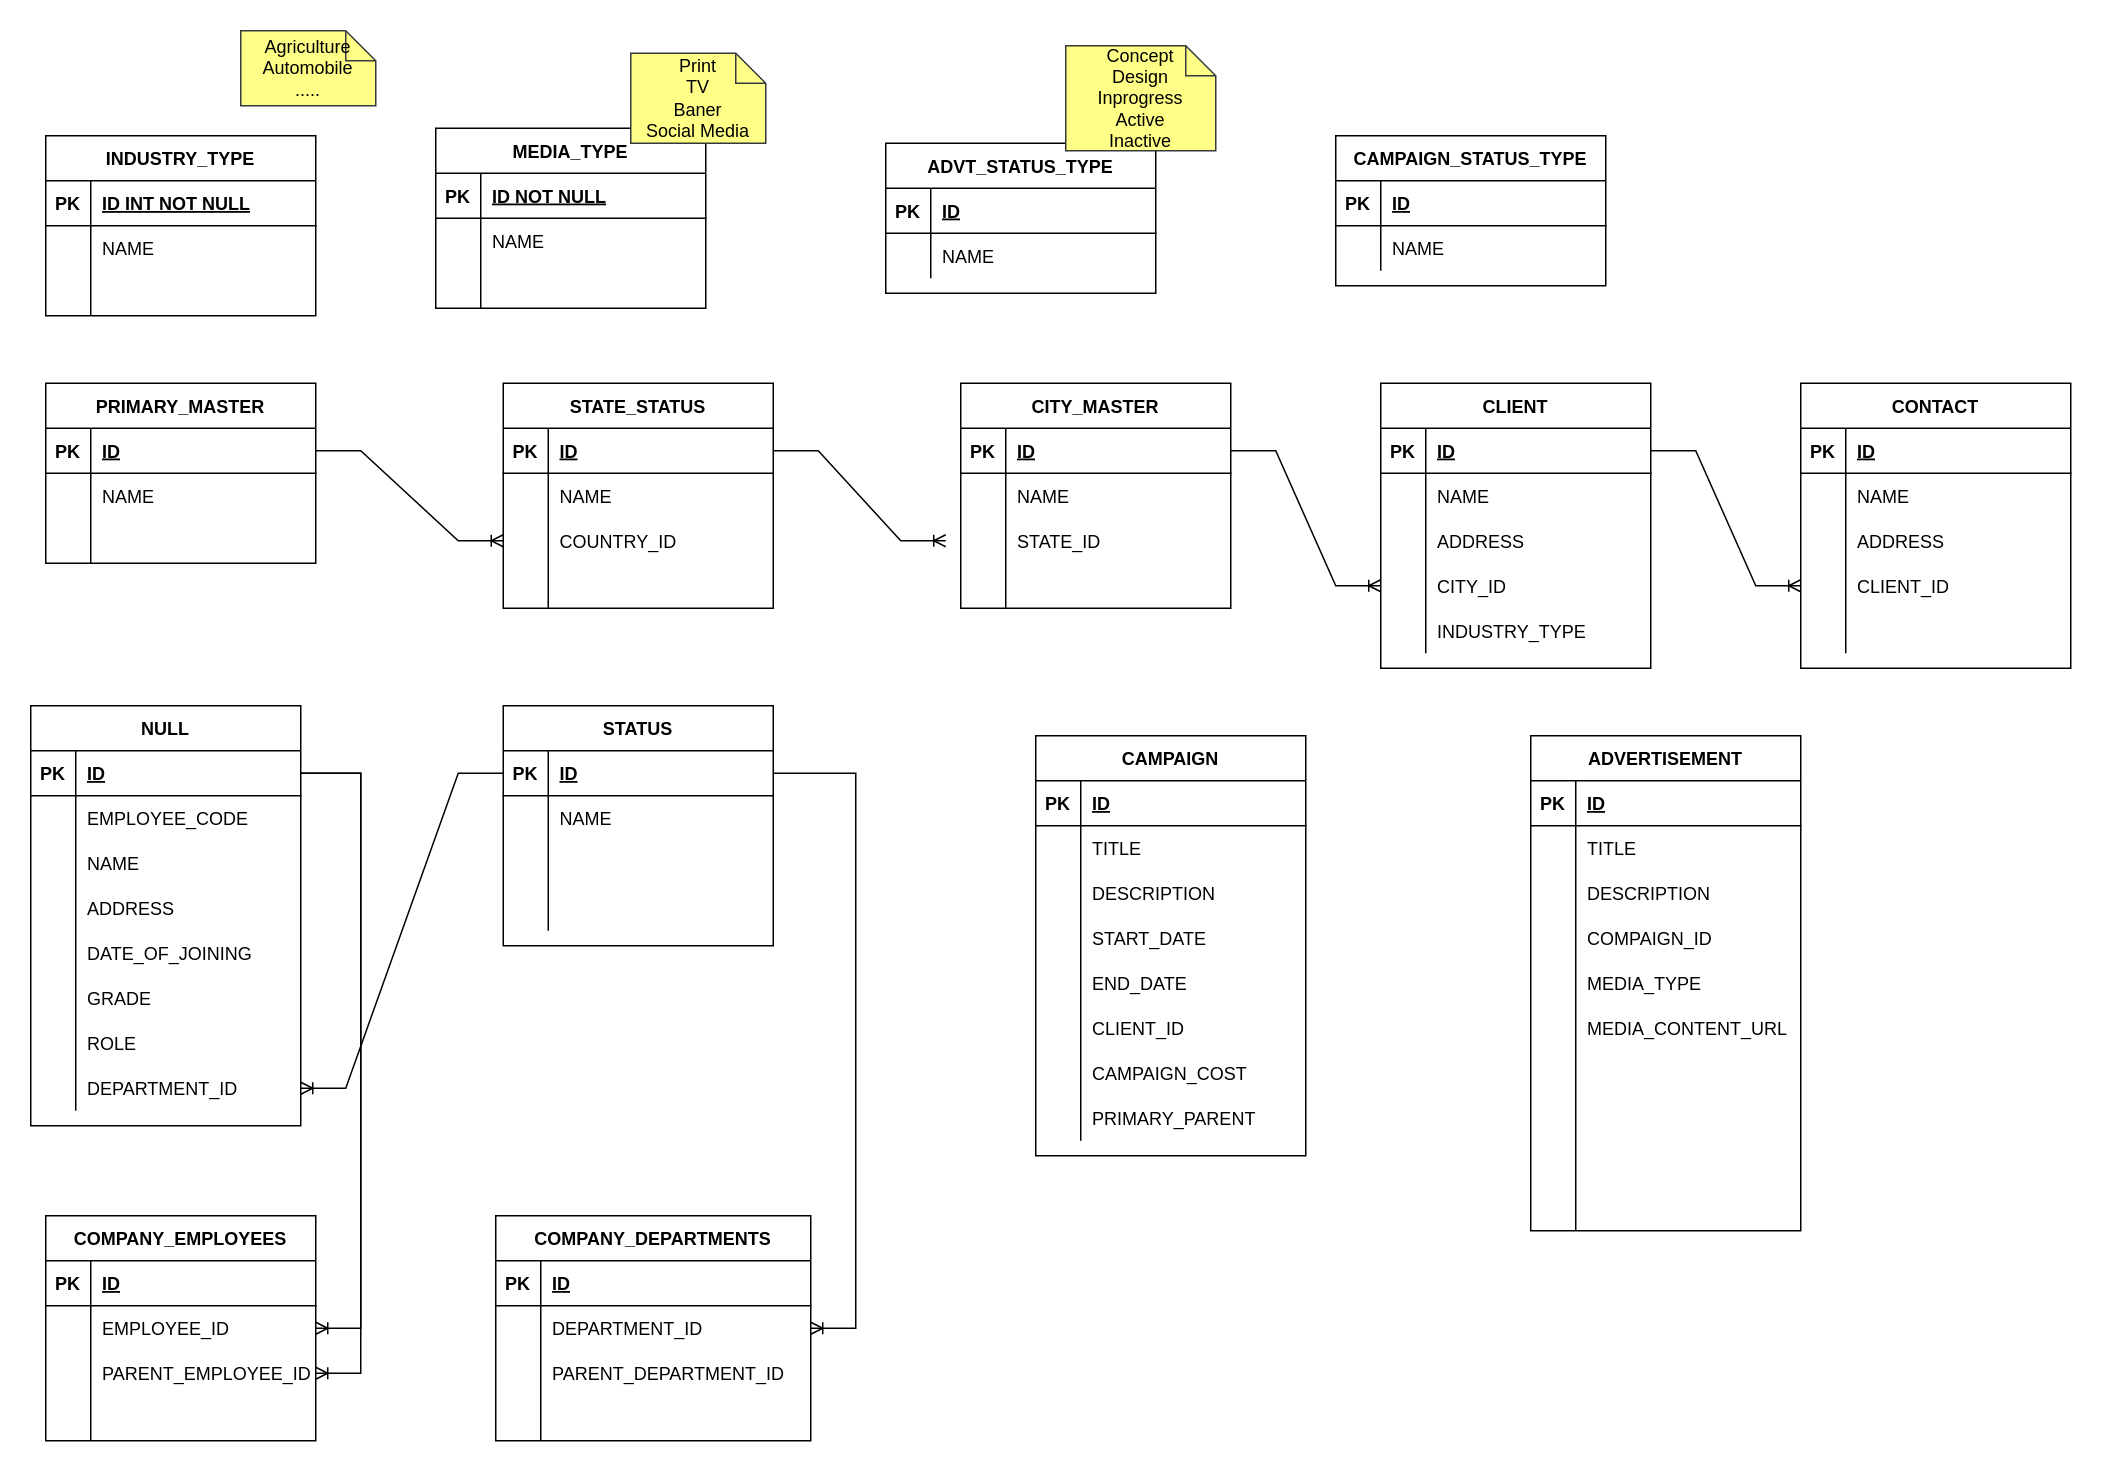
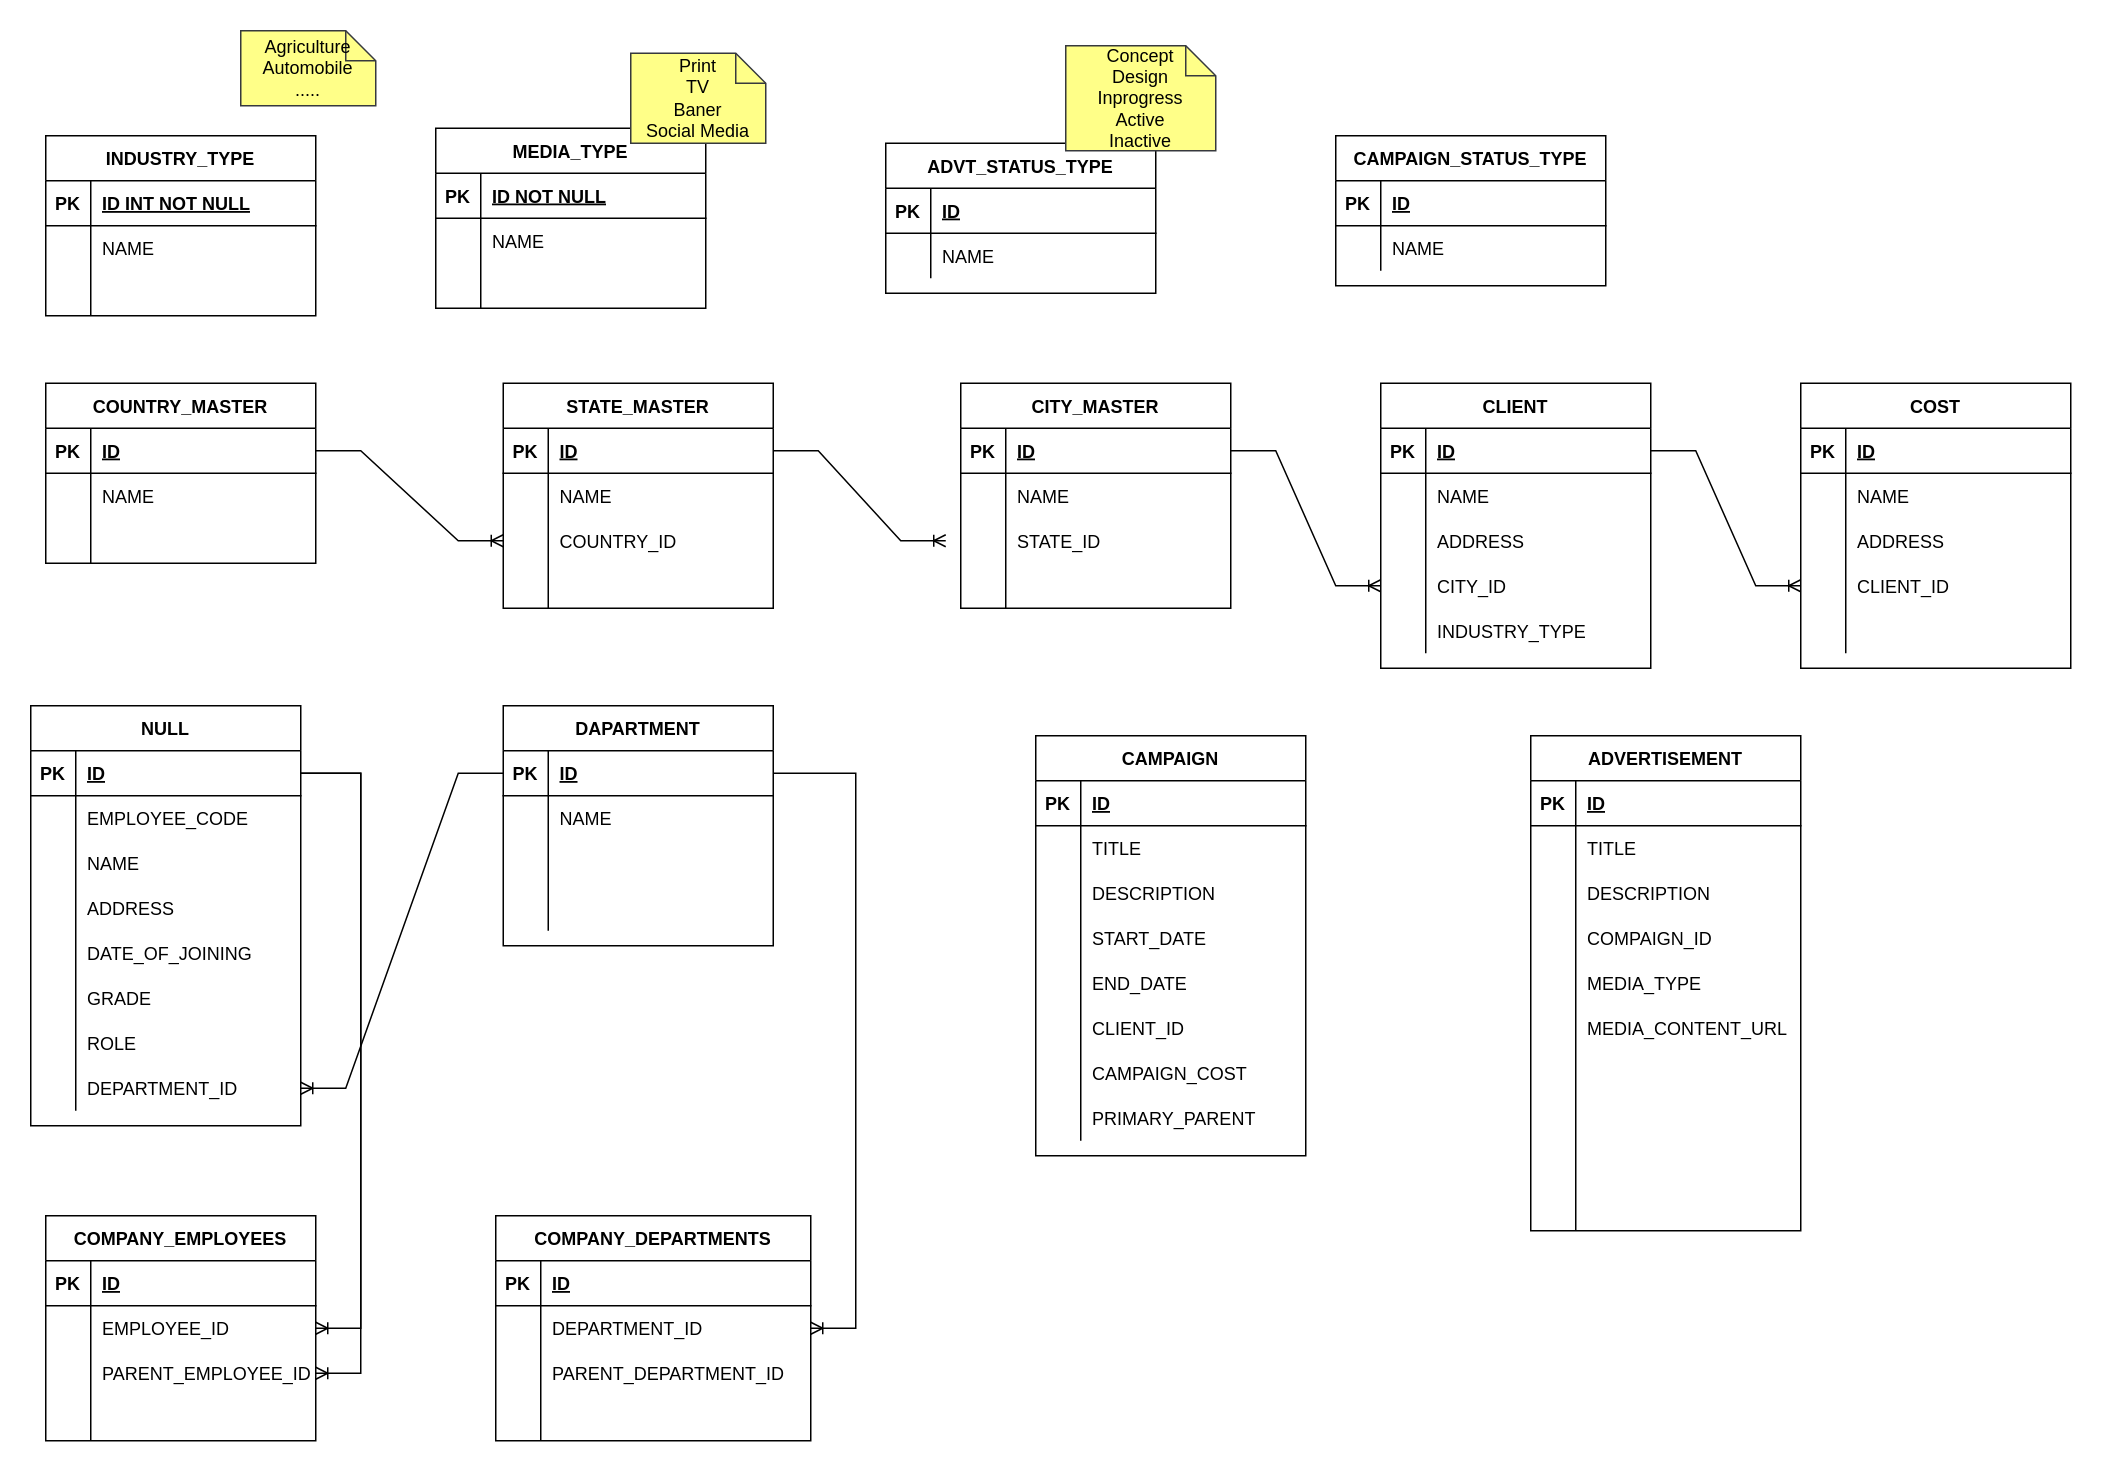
- <mxCell id="24" value="PRIMARY_MASTER" style="shape=table;startSize=30;container=1;collapsible=1;childLayout=tableLayout;fixedRows=1;rowLines=0;fontStyle=1;align=center;resizeLast=1;" vertex="1" parent="1"><mxGeometry x="30" y="255" width="180" height="120" as="geometry" /></mxCell>
+ <mxCell id="24" value="COUNTRY_MASTER" style="shape=table;startSize=30;container=1;collapsible=1;childLayout=tableLayout;fixedRows=1;rowLines=0;fontStyle=1;align=center;resizeLast=1;" vertex="1" parent="1"><mxGeometry x="30" y="255" width="180" height="120" as="geometry" /></mxCell>
- <mxCell id="34" value="STATE_STATUS" style="shape=table;startSize=30;container=1;collapsible=1;childLayout=tableLayout;fixedRows=1;rowLines=0;fontStyle=1;align=center;resizeLast=1;" vertex="1" parent="1"><mxGeometry x="335" y="255" width="180" height="150" as="geometry" /></mxCell>
+ <mxCell id="34" value="STATE_MASTER" style="shape=table;startSize=30;container=1;collapsible=1;childLayout=tableLayout;fixedRows=1;rowLines=0;fontStyle=1;align=center;resizeLast=1;" vertex="1" parent="1"><mxGeometry x="335" y="255" width="180" height="150" as="geometry" /></mxCell>
- <mxCell id="161" value="CONTACT" style="shape=table;startSize=30;container=1;collapsible=1;childLayout=tableLayout;fixedRows=1;rowLines=0;fontStyle=1;align=center;resizeLast=1;" vertex="1" parent="1"><mxGeometry x="1200" y="255" width="180" height="190" as="geometry" /></mxCell>
+ <mxCell id="161" value="COST" style="shape=table;startSize=30;container=1;collapsible=1;childLayout=tableLayout;fixedRows=1;rowLines=0;fontStyle=1;align=center;resizeLast=1;" vertex="1" parent="1"><mxGeometry x="1200" y="255" width="180" height="190" as="geometry" /></mxCell>
- <mxCell id="87" value="STATUS" style="shape=table;startSize=30;container=1;collapsible=1;childLayout=tableLayout;fixedRows=1;rowLines=0;fontStyle=1;align=center;resizeLast=1;" vertex="1" parent="1"><mxGeometry x="335" y="470" width="180" height="160" as="geometry" /></mxCell>
+ <mxCell id="87" value="DAPARTMENT" style="shape=table;startSize=30;container=1;collapsible=1;childLayout=tableLayout;fixedRows=1;rowLines=0;fontStyle=1;align=center;resizeLast=1;" vertex="1" parent="1"><mxGeometry x="335" y="470" width="180" height="160" as="geometry" /></mxCell>
